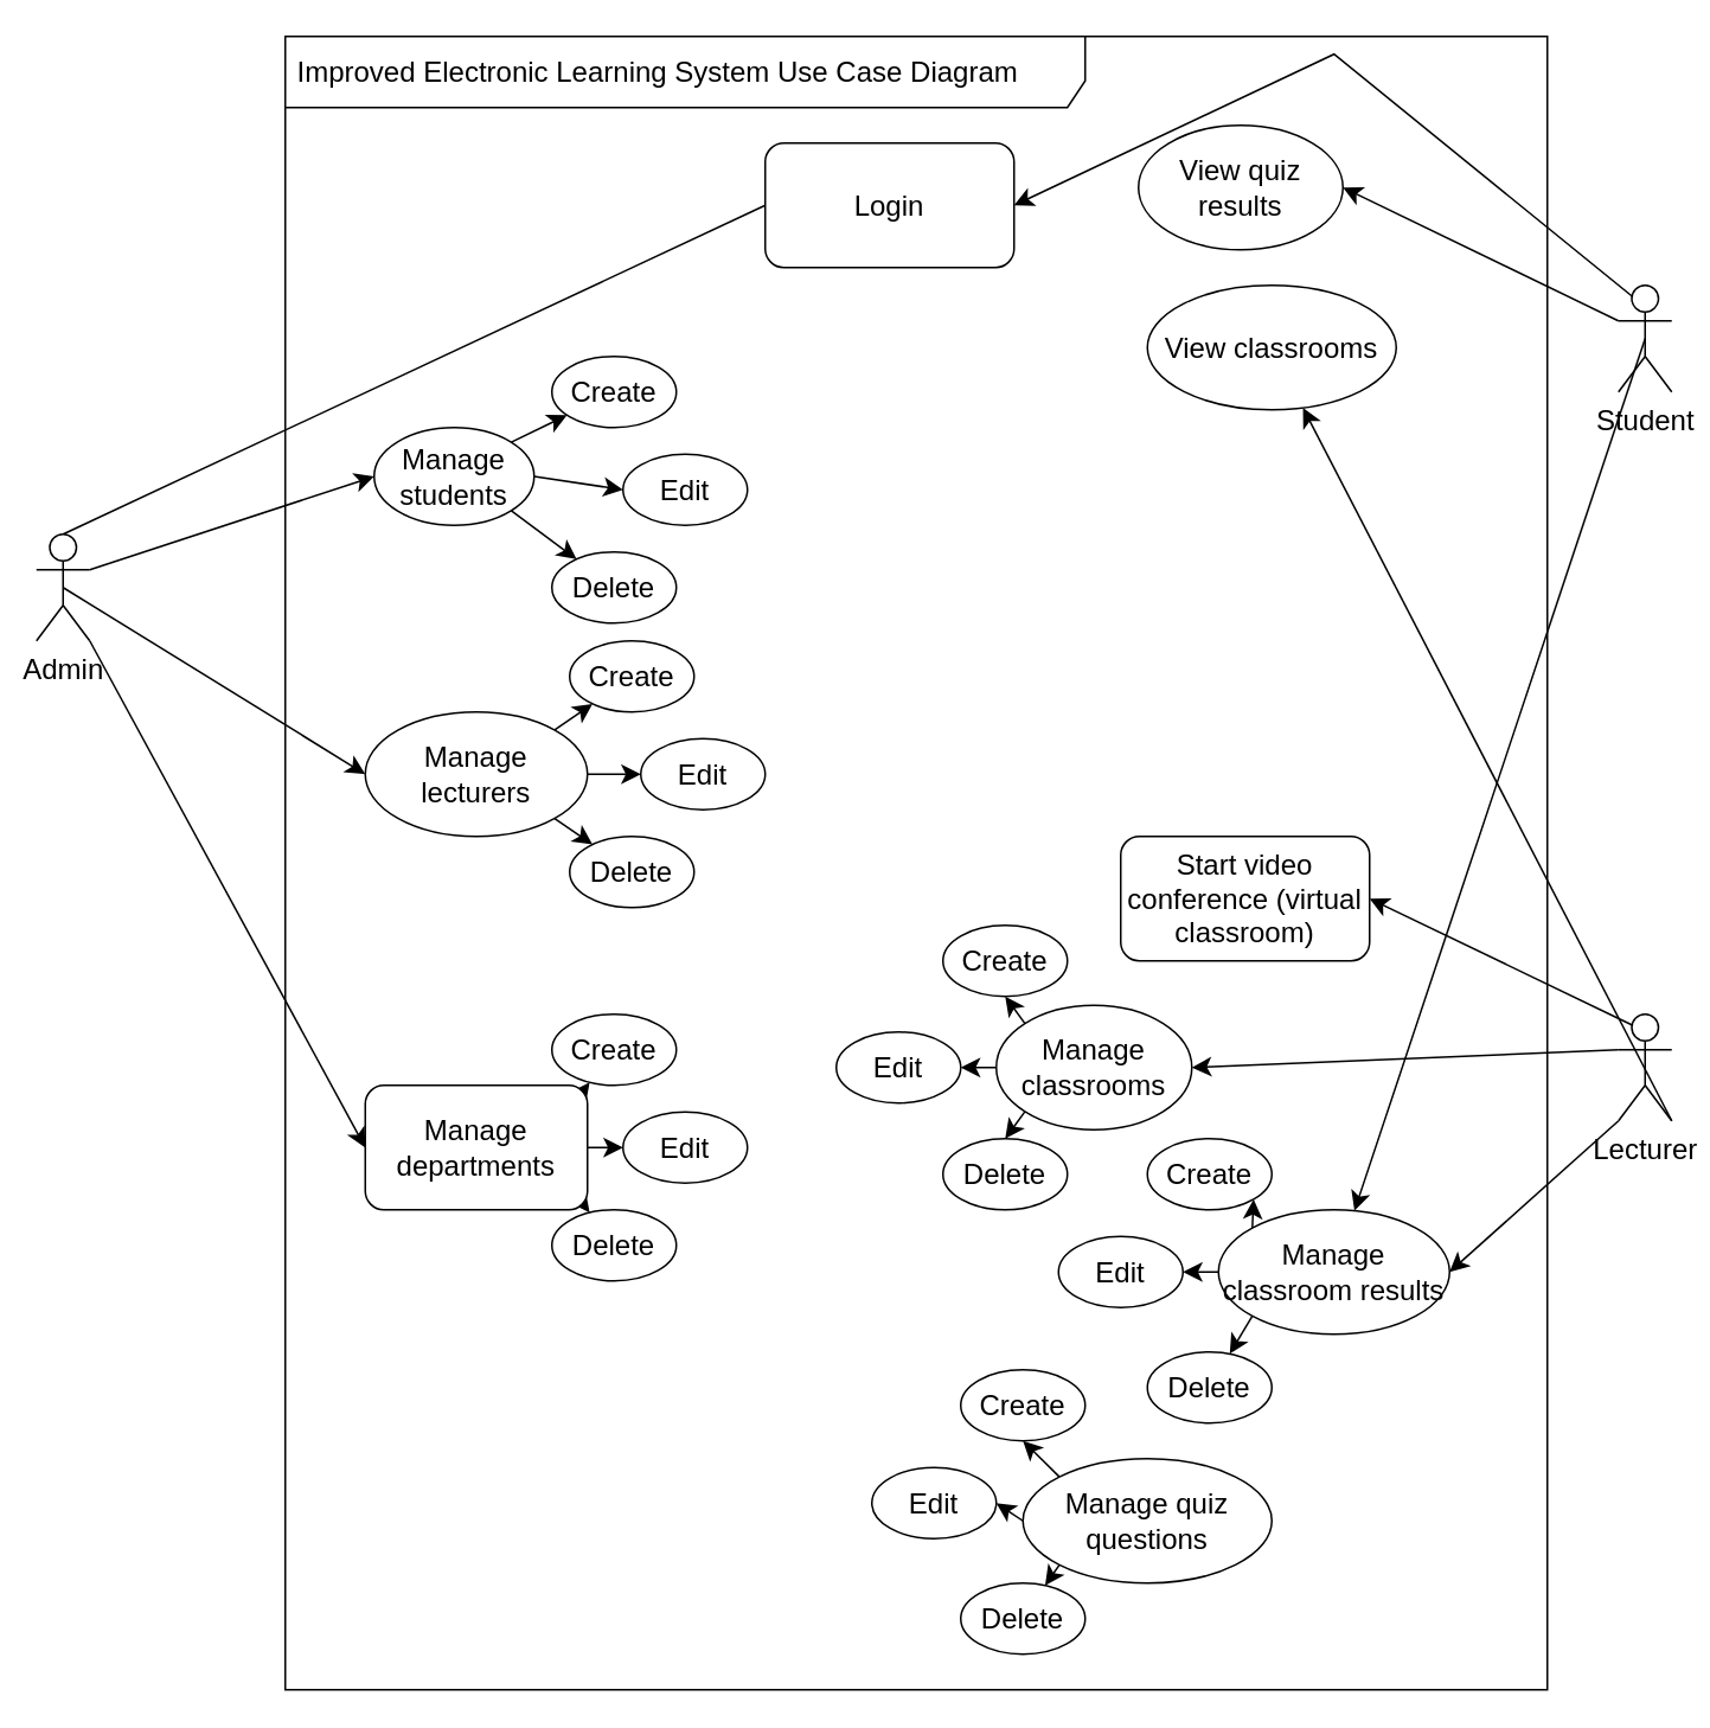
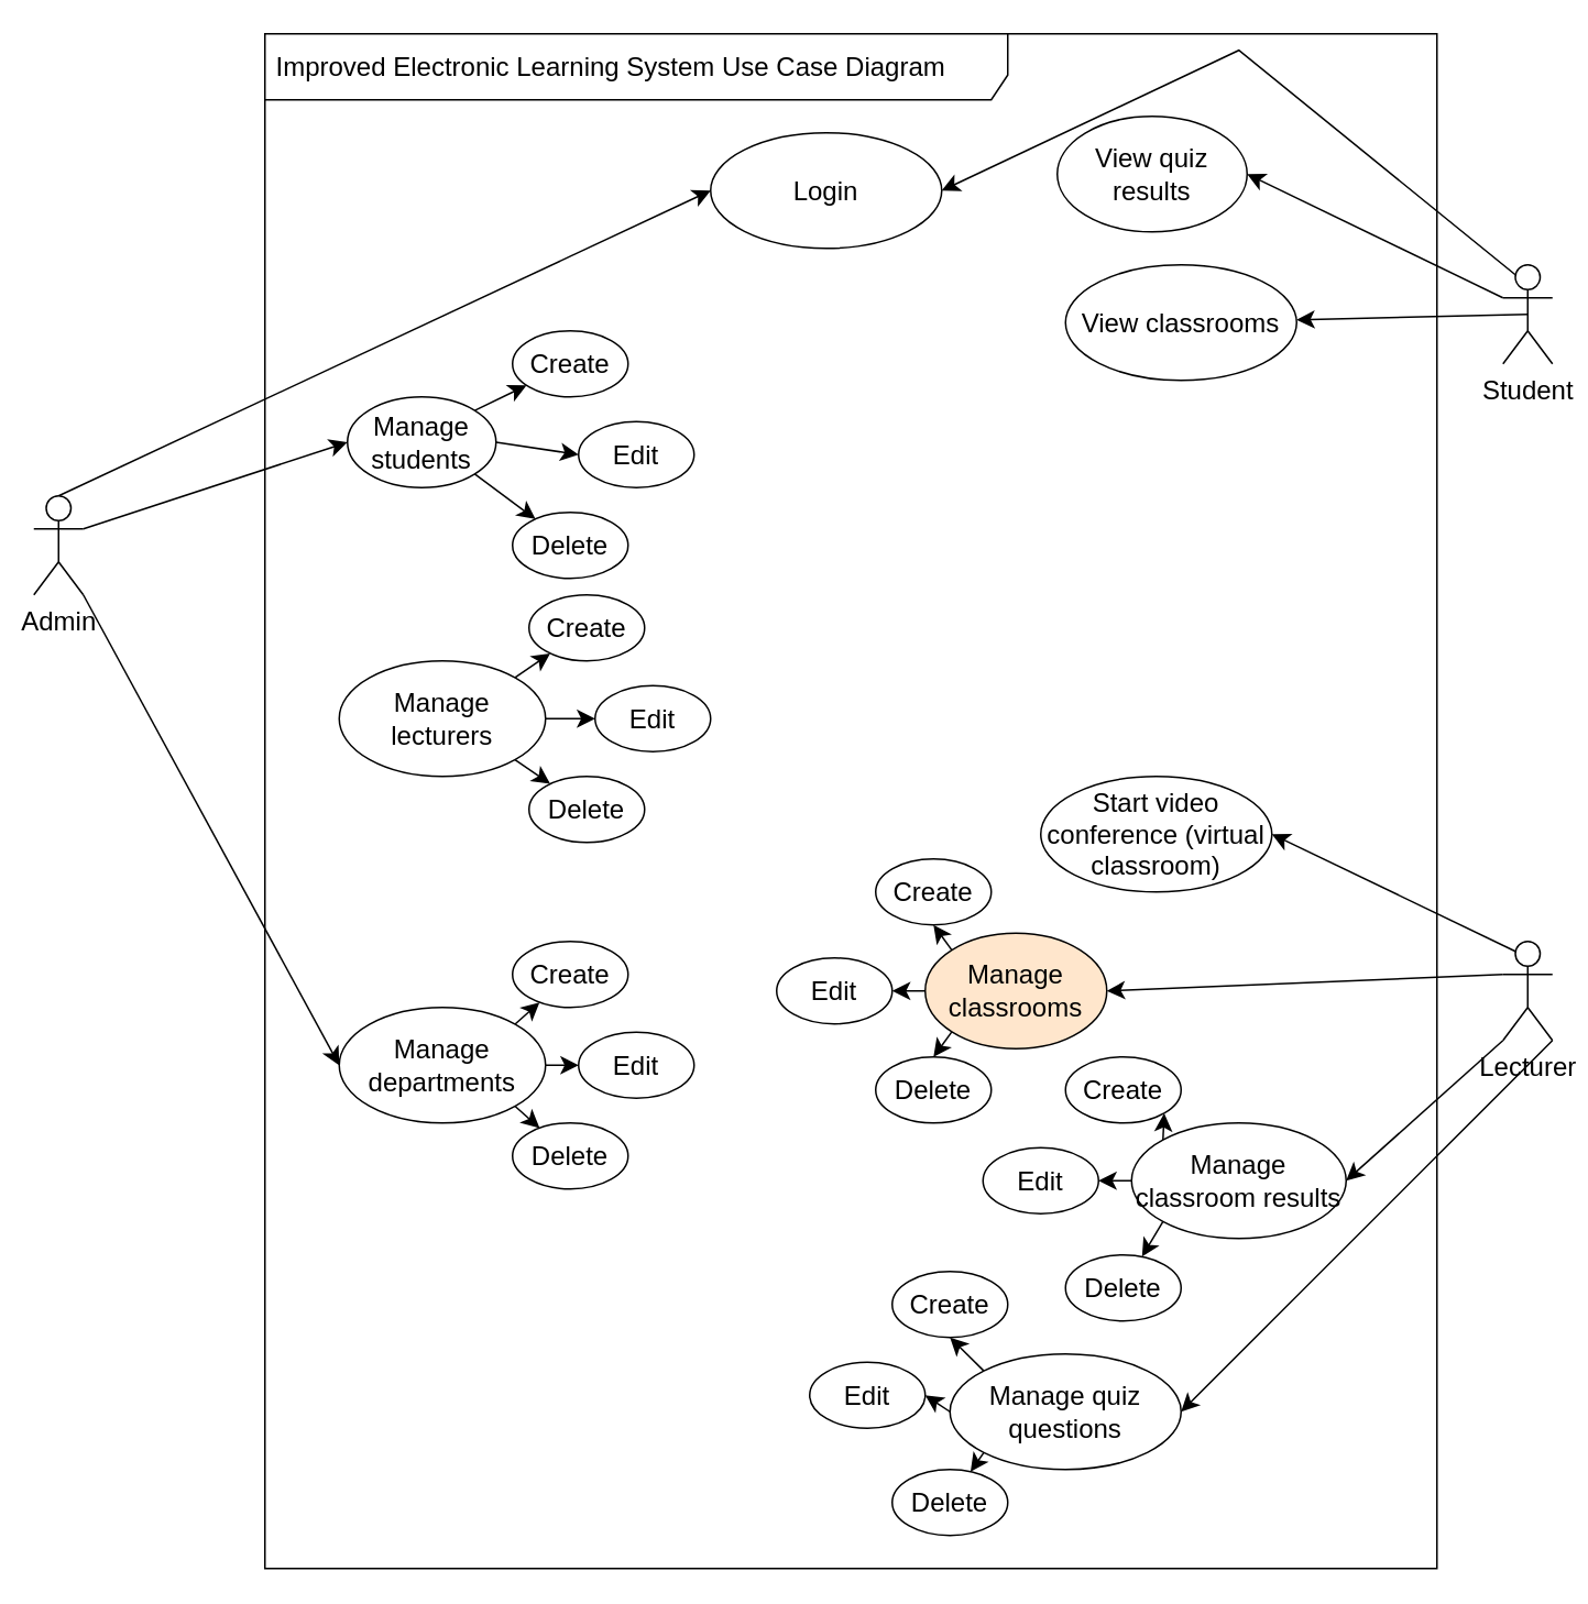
- <mxCell id="29" value="Login" style="whiteSpace=wrap;html=1;fontSize=16;rounded=1;" vertex="1" parent="1"><mxGeometry x="430" y="80" width="140" height="70" as="geometry" /></mxCell>
+ <mxCell id="29" value="Login" style="ellipse;whiteSpace=wrap;html=1;fontSize=16;" vertex="1" parent="1"><mxGeometry x="430" y="80" width="140" height="70" as="geometry" /></mxCell>
- <mxCell id="10" style="edgeStyle=none;curved=1;rounded=0;orthogonalLoop=1;jettySize=auto;html=1;exitX=0.5;exitY=0;exitDx=0;exitDy=0;exitPerimeter=0;entryX=0;entryY=0.5;entryDx=0;entryDy=0;fontSize=12;startSize=8;endSize=8;endArrow=none;" edge="1" parent="1" source="11" target="29"><mxGeometry relative="1" as="geometry" /></mxCell>
+ <mxCell id="10" style="edgeStyle=none;curved=1;rounded=0;orthogonalLoop=1;jettySize=auto;html=1;exitX=0.5;exitY=0;exitDx=0;exitDy=0;exitPerimeter=0;entryX=0;entryY=0.5;entryDx=0;entryDy=0;fontSize=12;startSize=8;endSize=8;" edge="1" parent="1" source="11" target="29"><mxGeometry relative="1" as="geometry" /></mxCell>
- <mxCell id="19" style="edgeStyle=none;rounded=0;orthogonalLoop=1;jettySize=auto;html=1;exitX=1;exitY=1;exitDx=0;exitDy=0;exitPerimeter=0;fontSize=12;startSize=8;endSize=8;" edge="1" parent="1" source="20" target="30"><mxGeometry relative="1" as="geometry" /></mxCell>
+ <mxCell id="19" style="edgeStyle=none;rounded=0;orthogonalLoop=1;jettySize=auto;html=1;exitX=1;exitY=1;exitDx=0;exitDy=0;exitPerimeter=0;entryX=1;entryY=0.5;entryDx=0;entryDy=0;fontSize=12;startSize=8;endSize=8;" edge="1" parent="1" source="20" target="53"><mxGeometry relative="1" as="geometry" /></mxCell>
- <mxCell id="8" style="edgeStyle=none;curved=1;rounded=0;orthogonalLoop=1;jettySize=auto;html=1;exitX=0.5;exitY=0.5;exitDx=0;exitDy=0;exitPerimeter=0;entryX=0;entryY=0.5;entryDx=0;entryDy=0;fontSize=12;startSize=8;endSize=8;" edge="1" parent="1" source="11" target="24"><mxGeometry relative="1" as="geometry" /></mxCell>
- <mxCell id="40" value="Start video conference (virtual classroom)" style="whiteSpace=wrap;html=1;fontSize=16;rounded=1;" vertex="1" parent="1"><mxGeometry x="630" y="470" width="140" height="70" as="geometry" /></mxCell>
+ <mxCell id="40" value="Start video conference (virtual classroom)" style="ellipse;whiteSpace=wrap;html=1;fontSize=16;" vertex="1" parent="1"><mxGeometry x="630" y="470" width="140" height="70" as="geometry" /></mxCell>
- <mxCell id="14" style="edgeStyle=none;rounded=0;orthogonalLoop=1;jettySize=auto;html=1;exitX=0.5;exitY=0.5;exitDx=0;exitDy=0;exitPerimeter=0;fontSize=12;startSize=8;endSize=8;" edge="1" parent="1" source="15" target="39"><mxGeometry relative="1" as="geometry" /></mxCell>
+ <mxCell id="14" style="edgeStyle=none;rounded=0;orthogonalLoop=1;jettySize=auto;html=1;exitX=0.5;exitY=0.5;exitDx=0;exitDy=0;exitPerimeter=0;fontSize=12;startSize=8;endSize=8;" edge="1" parent="1" source="15" target="30"><mxGeometry relative="1" as="geometry" /></mxCell>
- <mxCell id="35" value="Manage classrooms" style="ellipse;whiteSpace=wrap;html=1;fontSize=16;" vertex="1" parent="1"><mxGeometry x="560" y="565" width="110" height="70" as="geometry" /></mxCell>
+ <mxCell id="35" value="Manage classrooms" style="ellipse;whiteSpace=wrap;html=1;fontSize=16;fillColor=#ffe6cc;" vertex="1" parent="1"><mxGeometry x="560" y="565" width="110" height="70" as="geometry" /></mxCell>
- <mxCell id="28" value="Manage departments" style="whiteSpace=wrap;html=1;fontSize=16;rounded=1;" vertex="1" parent="1"><mxGeometry x="205" y="610" width="125" height="70" as="geometry" /></mxCell>
+ <mxCell id="28" value="Manage departments" style="ellipse;whiteSpace=wrap;html=1;fontSize=16;" vertex="1" parent="1"><mxGeometry x="205" y="610" width="125" height="70" as="geometry" /></mxCell>
